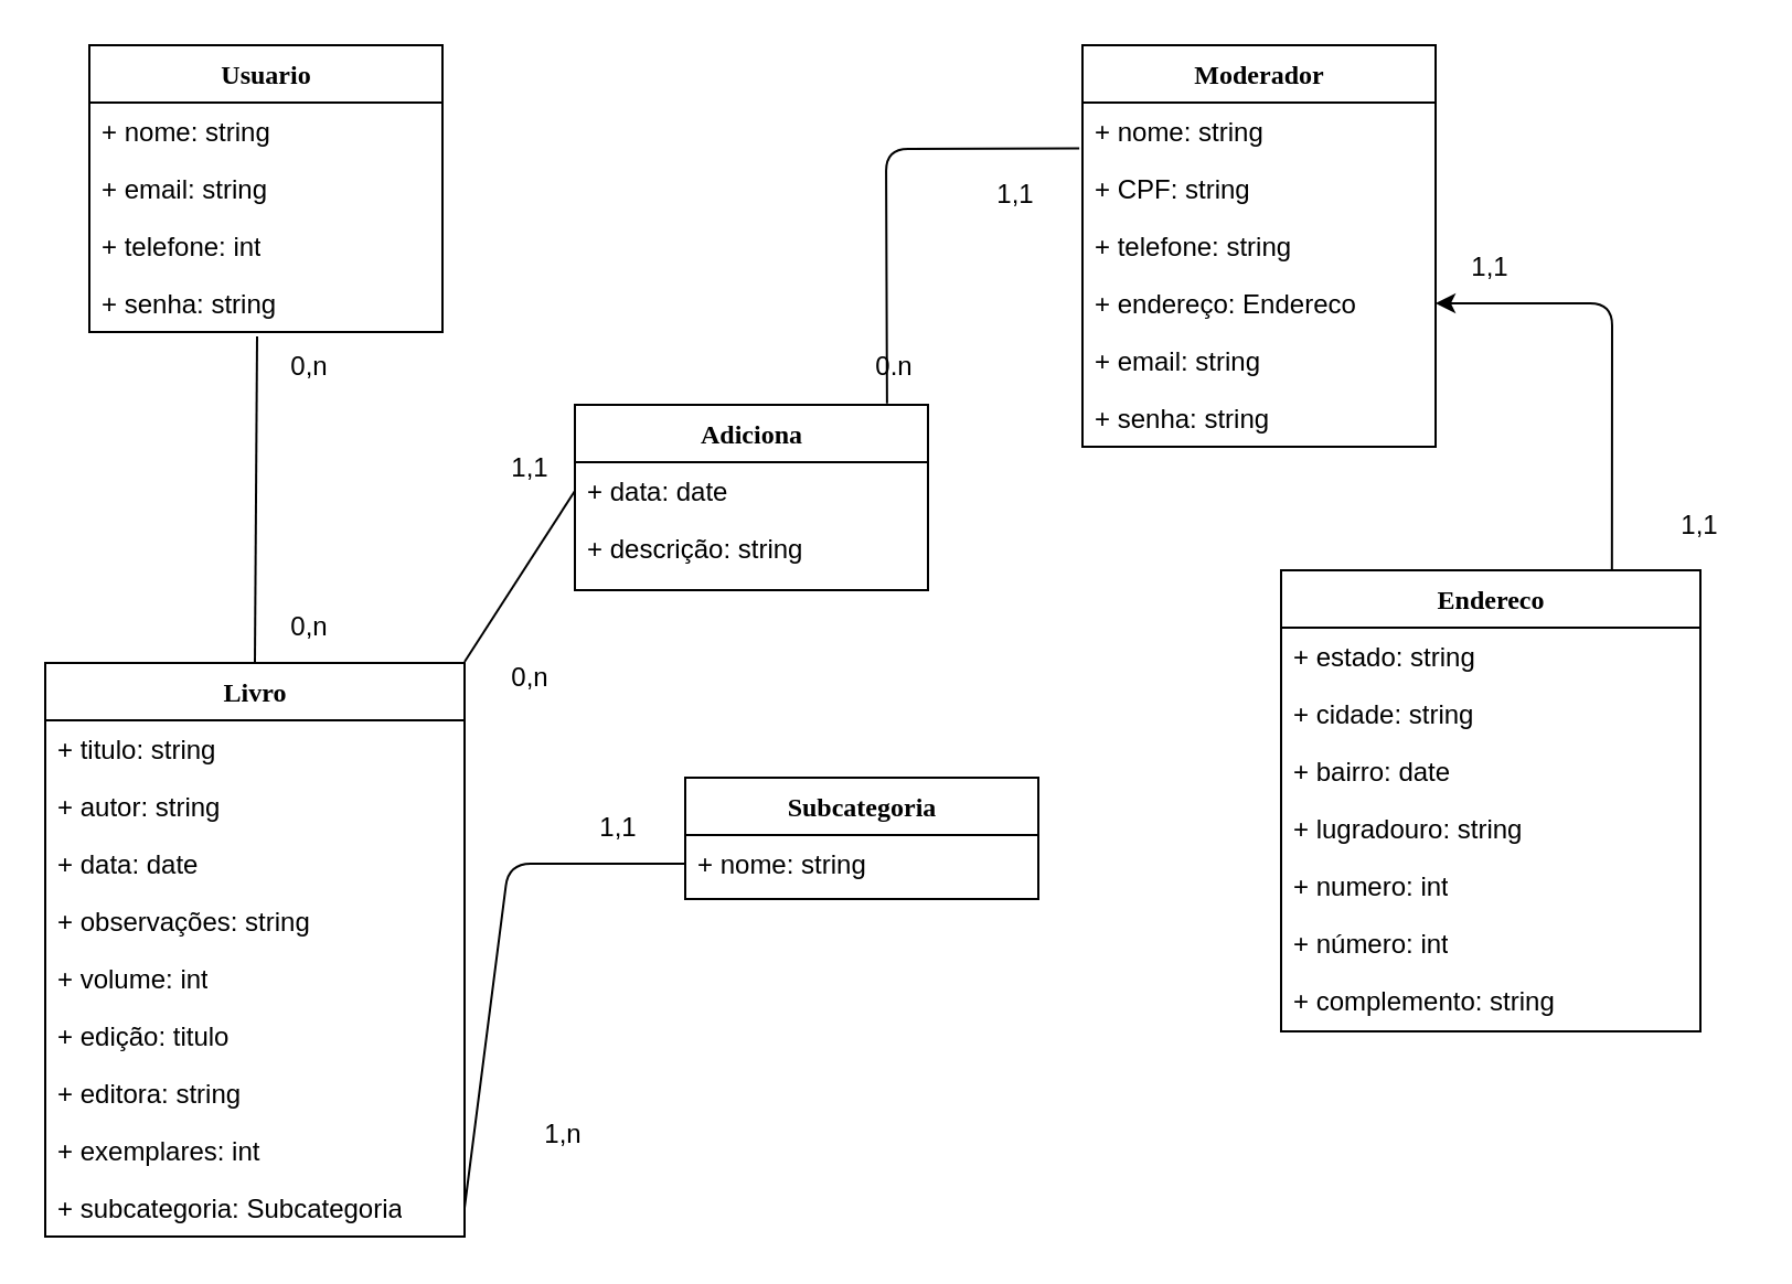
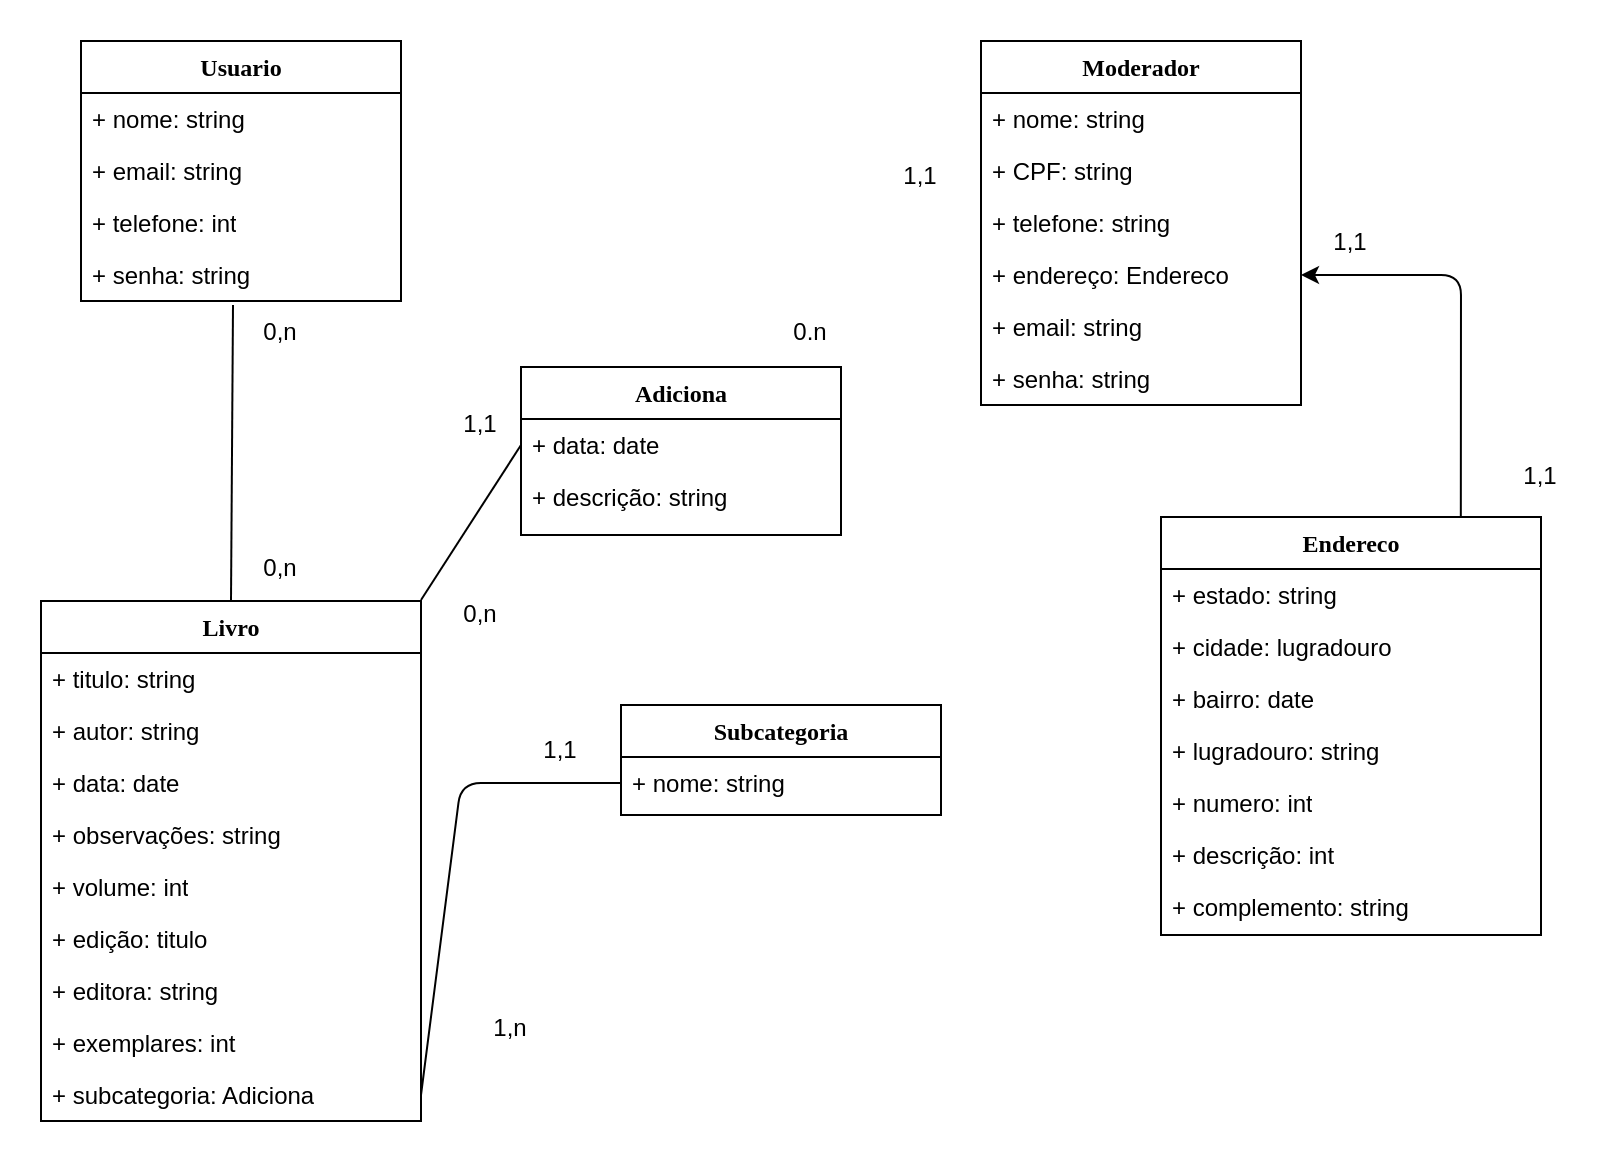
- <mxCell id="38" value="" style="endArrow=none;html=1;entryX=-0.009;entryY=-0.203;entryDx=0;entryDy=0;entryPerimeter=0;exitX=0.884;exitY=-0.007;exitDx=0;exitDy=0;exitPerimeter=0;" edge="1" parent="1" source="26" target="9"><mxGeometry width="50" height="50" relative="1" as="geometry"><mxPoint x="400" y="117" as="sourcePoint" /><mxPoint x="450" y="67" as="targetPoint" /><Array as="points"><mxPoint x="401" y="67" /></Array></mxGeometry></mxCell>
- <mxCell id="31" value="+ cidade: string" style="text;html=1;strokeColor=none;fillColor=none;align=left;verticalAlign=top;spacingLeft=4;spacingRight=4;whiteSpace=wrap;overflow=hidden;rotatable=0;points=[[0,0.5],[1,0.5]];portConstraint=eastwest;" vertex="1" parent="29"><mxGeometry y="52" width="190" height="26" as="geometry" /></mxCell>
+ <mxCell id="31" value="+ cidade: lugradouro" style="text;html=1;strokeColor=none;fillColor=none;align=left;verticalAlign=top;spacingLeft=4;spacingRight=4;whiteSpace=wrap;overflow=hidden;rotatable=0;points=[[0,0.5],[1,0.5]];portConstraint=eastwest;" vertex="1" parent="29"><mxGeometry y="52" width="190" height="26" as="geometry" /></mxCell>
- <mxCell id="35" value="&lt;div&gt;+ número: int&lt;/div&gt;" style="text;html=1;strokeColor=none;fillColor=none;align=left;verticalAlign=top;spacingLeft=4;spacingRight=4;whiteSpace=wrap;overflow=hidden;rotatable=0;points=[[0,0.5],[1,0.5]];portConstraint=eastwest;" vertex="1" parent="29"><mxGeometry y="156" width="190" height="26" as="geometry" /></mxCell>
+ <mxCell id="35" value="&lt;div&gt;+ descrição: int&lt;/div&gt;" style="text;html=1;strokeColor=none;fillColor=none;align=left;verticalAlign=top;spacingLeft=4;spacingRight=4;whiteSpace=wrap;overflow=hidden;rotatable=0;points=[[0,0.5],[1,0.5]];portConstraint=eastwest;" vertex="1" parent="29"><mxGeometry y="156" width="190" height="26" as="geometry" /></mxCell>
- <mxCell id="23" value="+ subcategoria: Subcategoria" style="text;html=1;strokeColor=none;fillColor=none;align=left;verticalAlign=top;spacingLeft=4;spacingRight=4;whiteSpace=wrap;overflow=hidden;rotatable=0;points=[[0,0.5],[1,0.5]];portConstraint=eastwest;" parent="14" vertex="1"><mxGeometry y="234" width="190" height="26" as="geometry" /></mxCell>
+ <mxCell id="23" value="+ subcategoria: Adiciona" style="text;html=1;strokeColor=none;fillColor=none;align=left;verticalAlign=top;spacingLeft=4;spacingRight=4;whiteSpace=wrap;overflow=hidden;rotatable=0;points=[[0,0.5],[1,0.5]];portConstraint=eastwest;" parent="14" vertex="1"><mxGeometry y="234" width="190" height="26" as="geometry" /></mxCell>
